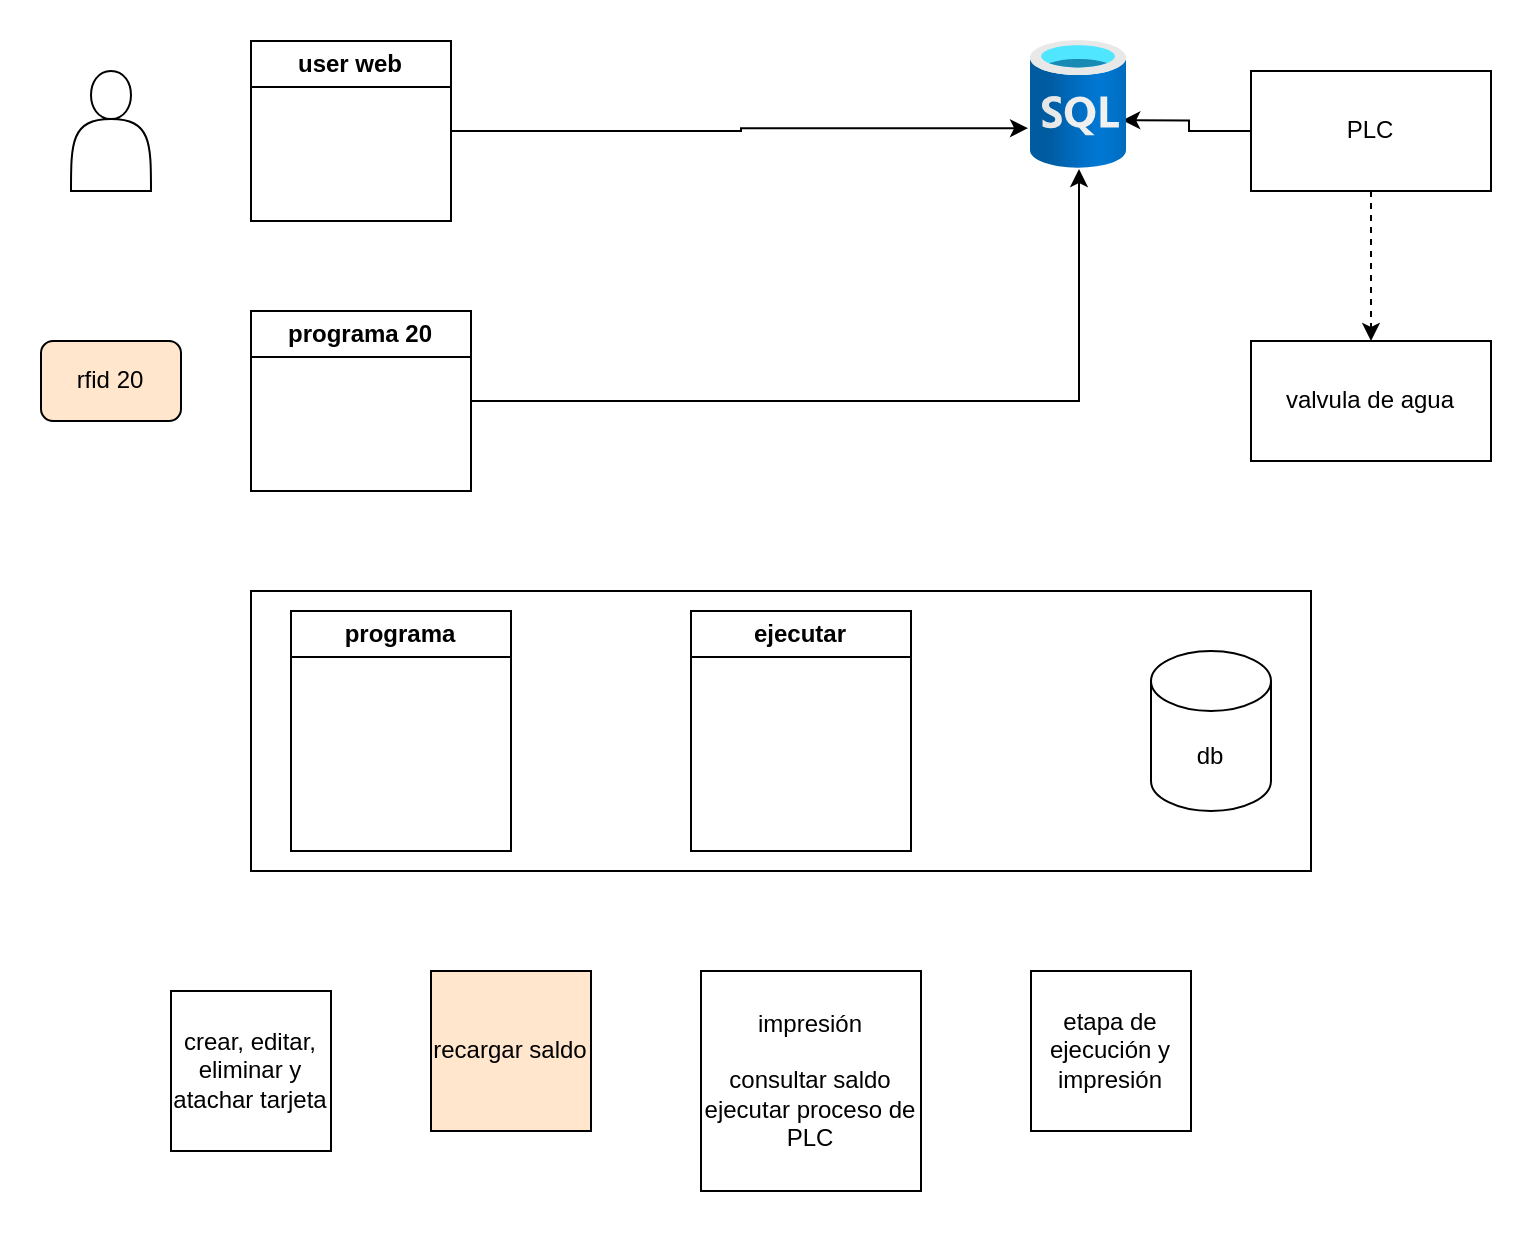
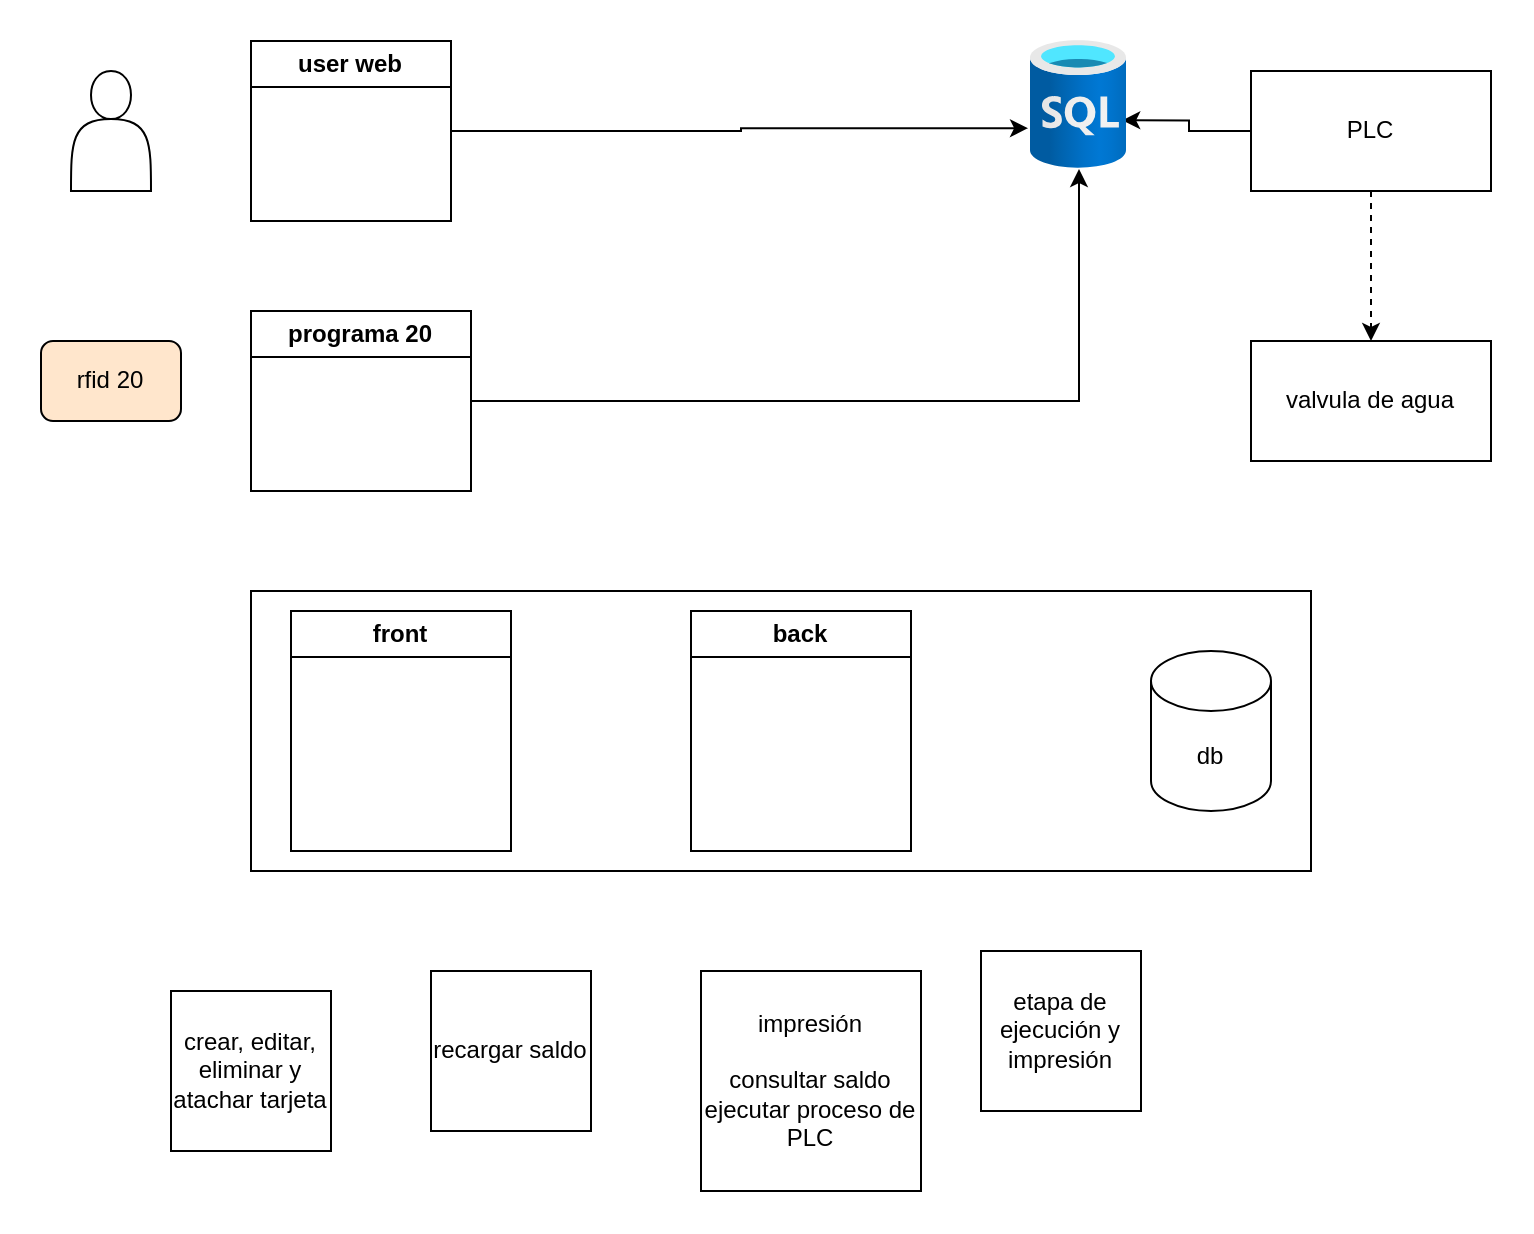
- <mxCell id="14" value="programa" style="swimlane;whiteSpace=wrap;html=1;" vertex="1" parent="1"><mxGeometry x="145" y="305" width="110" height="120" as="geometry" /></mxCell>
+ <mxCell id="14" value="front" style="swimlane;whiteSpace=wrap;html=1;" vertex="1" parent="1"><mxGeometry x="145" y="305" width="110" height="120" as="geometry" /></mxCell>
- <mxCell id="15" value="ejecutar" style="swimlane;whiteSpace=wrap;html=1;" vertex="1" parent="1"><mxGeometry x="345" y="305" width="110" height="120" as="geometry" /></mxCell>
+ <mxCell id="15" value="back" style="swimlane;whiteSpace=wrap;html=1;" vertex="1" parent="1"><mxGeometry x="345" y="305" width="110" height="120" as="geometry" /></mxCell>
- <mxCell id="17" value="recargar saldo" style="whiteSpace=wrap;html=1;aspect=fixed;fillColor=#ffe6cc;" vertex="1" parent="1"><mxGeometry x="215" y="485" width="80" height="80" as="geometry" /></mxCell>
+ <mxCell id="17" value="recargar saldo" style="whiteSpace=wrap;html=1;aspect=fixed;" vertex="1" parent="1"><mxGeometry x="215" y="485" width="80" height="80" as="geometry" /></mxCell>
- <mxCell id="20" value="etapa de ejecución y impresión" style="whiteSpace=wrap;html=1;aspect=fixed;" vertex="1" parent="1"><mxGeometry x="515" y="485" width="80" height="80" as="geometry" /></mxCell>
+ <mxCell id="20" value="etapa de ejecución y impresión" style="whiteSpace=wrap;html=1;aspect=fixed;" vertex="1" parent="1"><mxGeometry x="490" y="475" width="80" height="80" as="geometry" /></mxCell>
